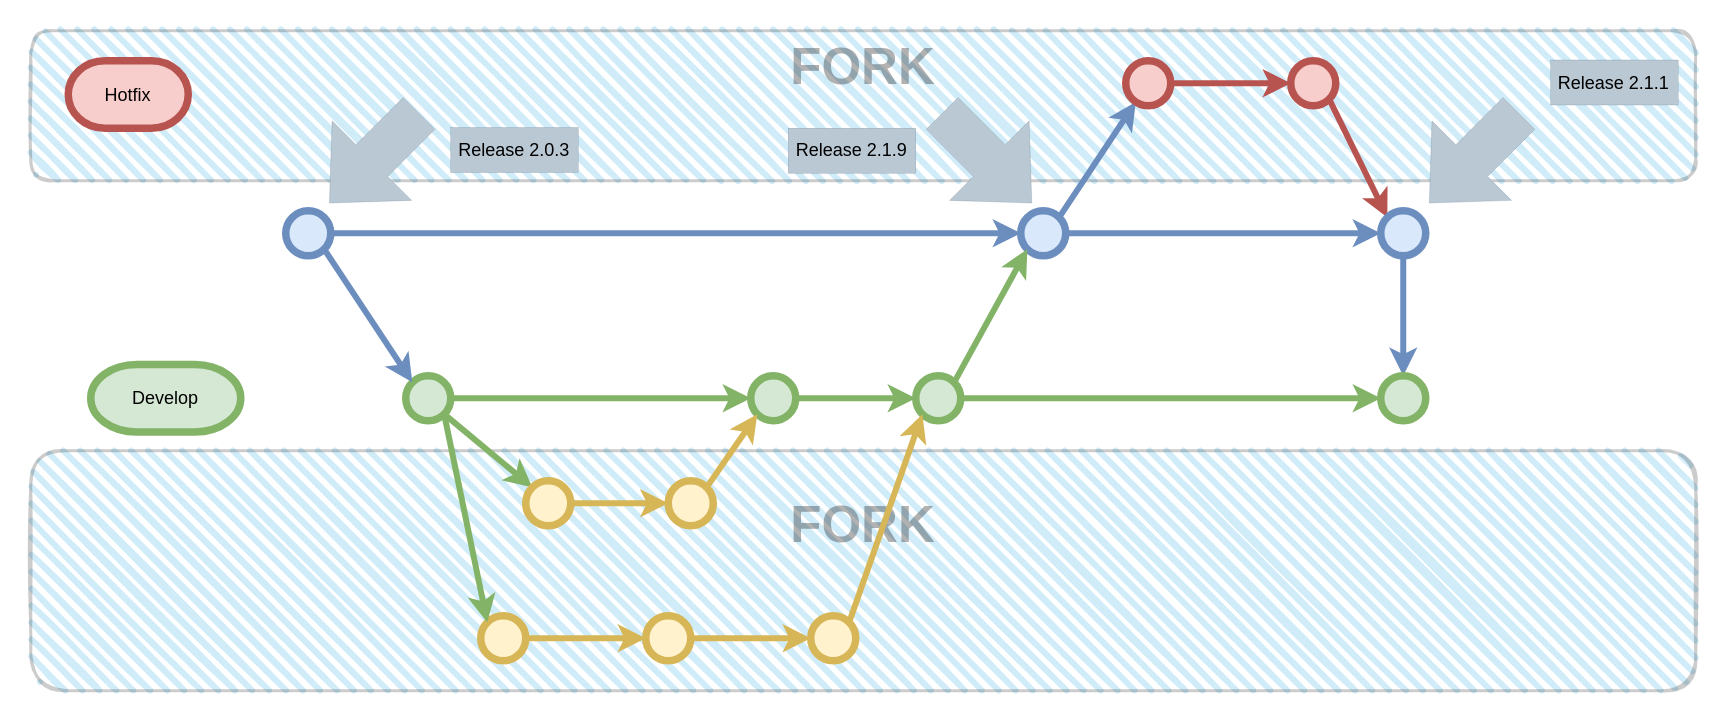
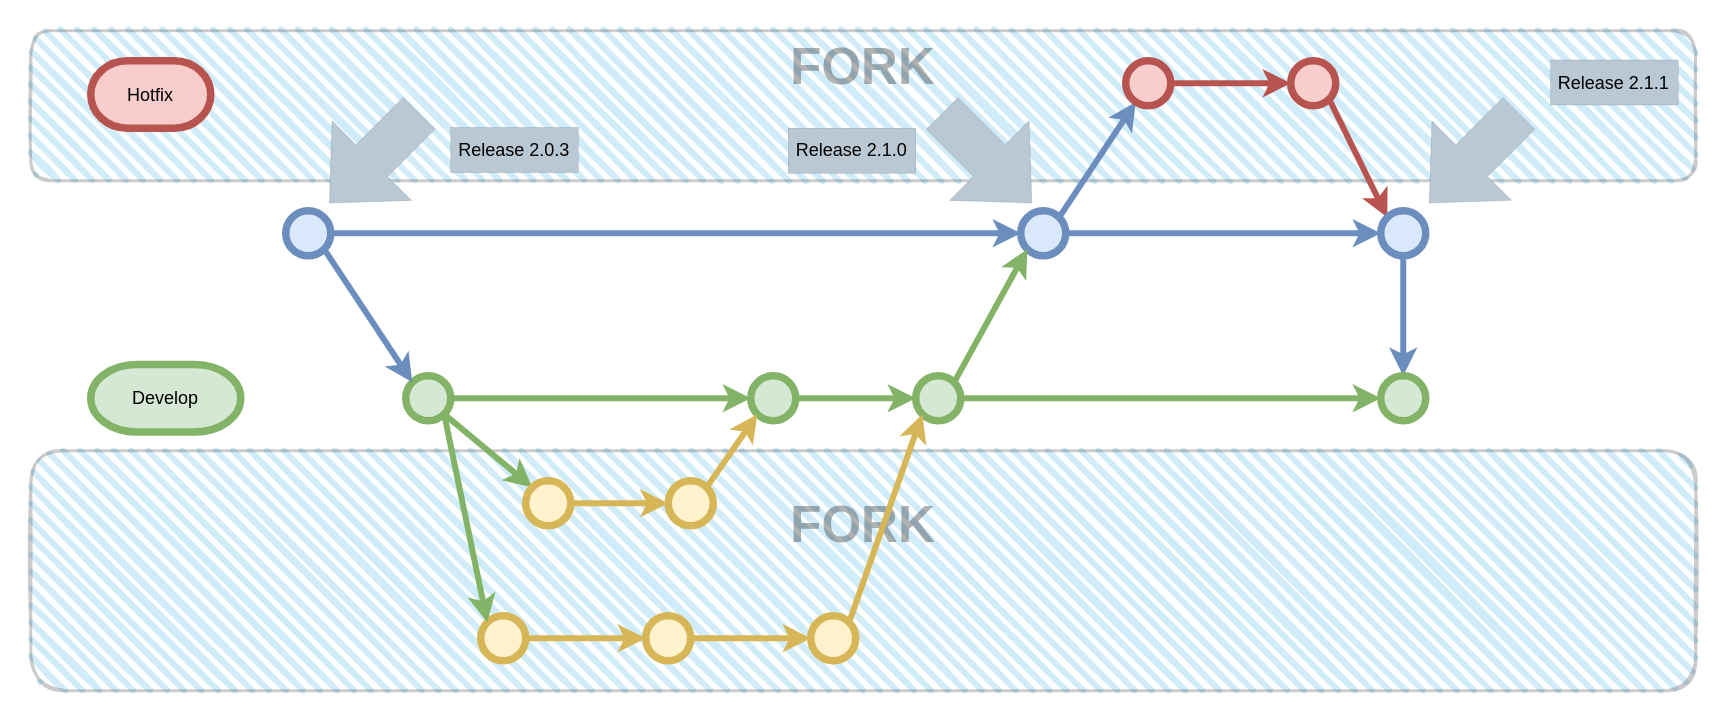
- <mxCell id="37" value="Hotfix" style="strokeWidth=5;html=1;shape=mxgraph.flowchart.terminator;whiteSpace=wrap;fillColor=#f8cecc;strokeColor=#b85450;" parent="1" vertex="1"><mxGeometry x="45" y="40" width="80" height="45" as="geometry" /></mxCell>
+ <mxCell id="37" value="Hotfix" style="strokeWidth=5;html=1;shape=mxgraph.flowchart.terminator;whiteSpace=wrap;fillColor=#f8cecc;strokeColor=#b85450;" parent="1" vertex="1"><mxGeometry x="60" y="40" width="80" height="45" as="geometry" /></mxCell>
- <mxCell id="41" value="Release 2.1.9" style="text;html=1;fillColor=#bac8d3;align=center;verticalAlign=middle;whiteSpace=wrap;rounded=0;strokeWidth=0;strokeColor=#23445d;flipV=0;flipH=0;" parent="1" vertex="1"><mxGeometry x="525" y="85" width="85" height="30" as="geometry" /></mxCell>
+ <mxCell id="41" value="Release 2.1.0" style="text;html=1;fillColor=#bac8d3;align=center;verticalAlign=middle;whiteSpace=wrap;rounded=0;strokeWidth=0;strokeColor=#23445d;flipV=0;flipH=0;" parent="1" vertex="1"><mxGeometry x="525" y="85" width="85" height="30" as="geometry" /></mxCell>
